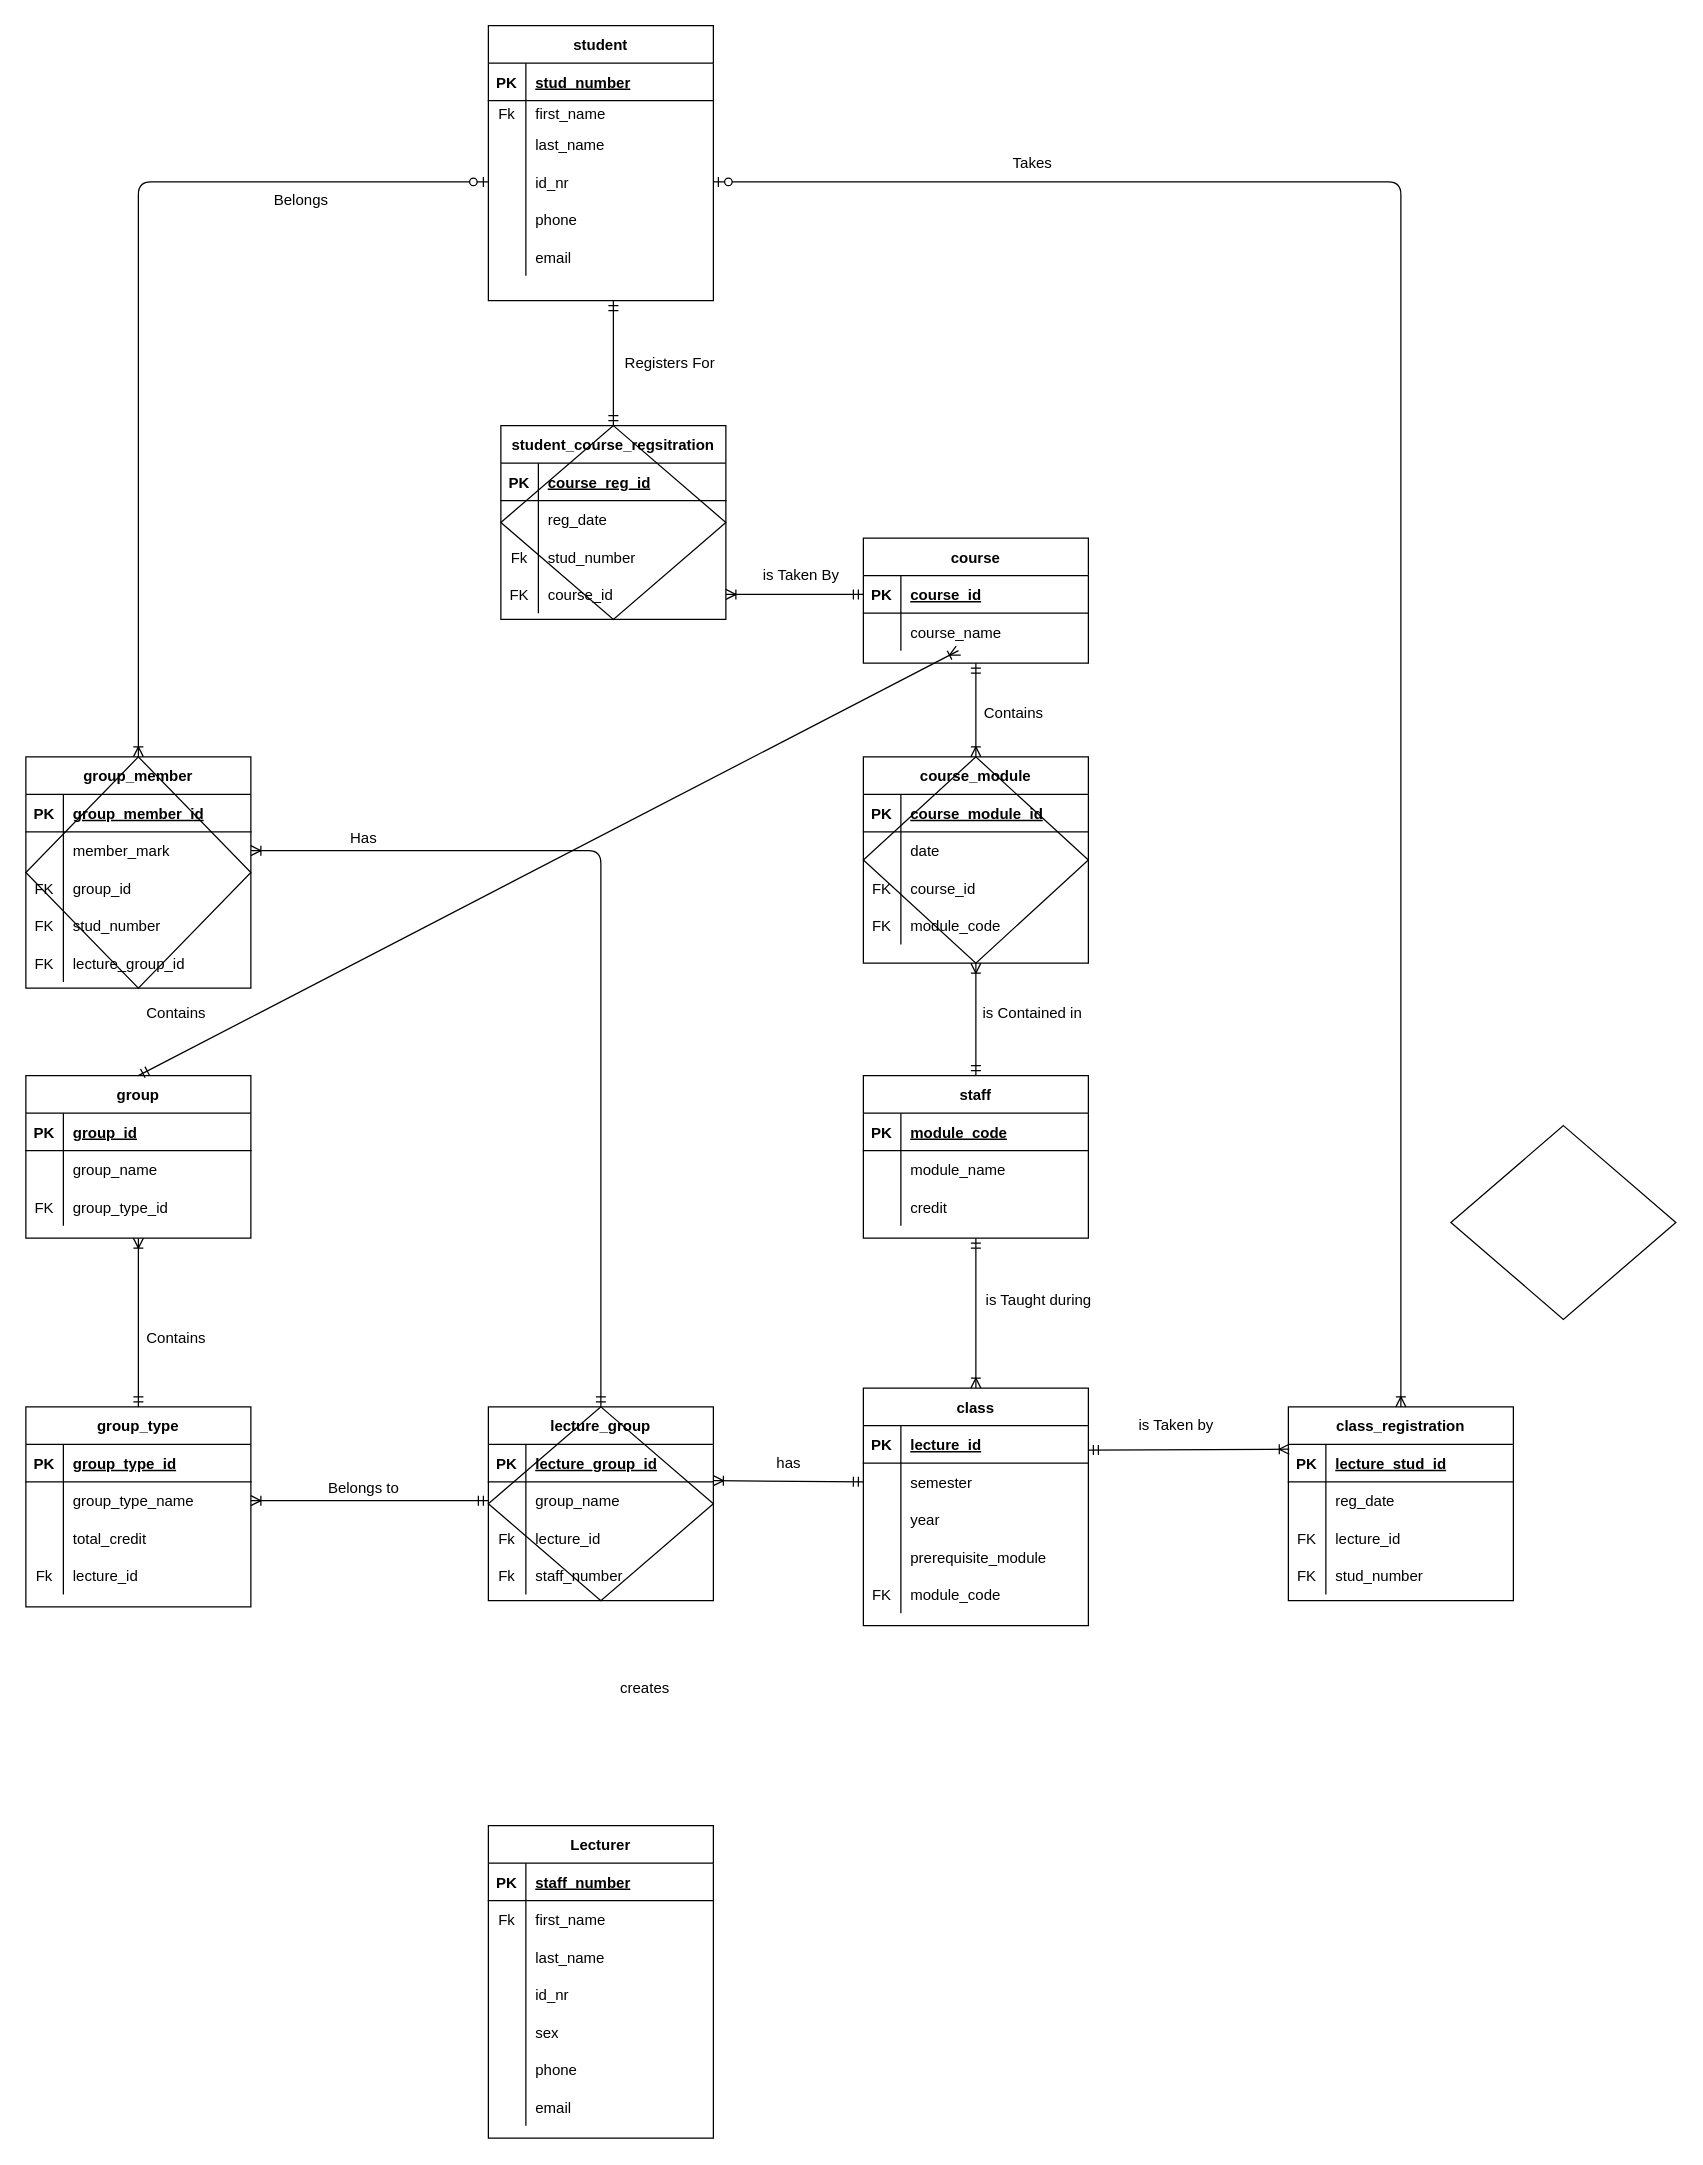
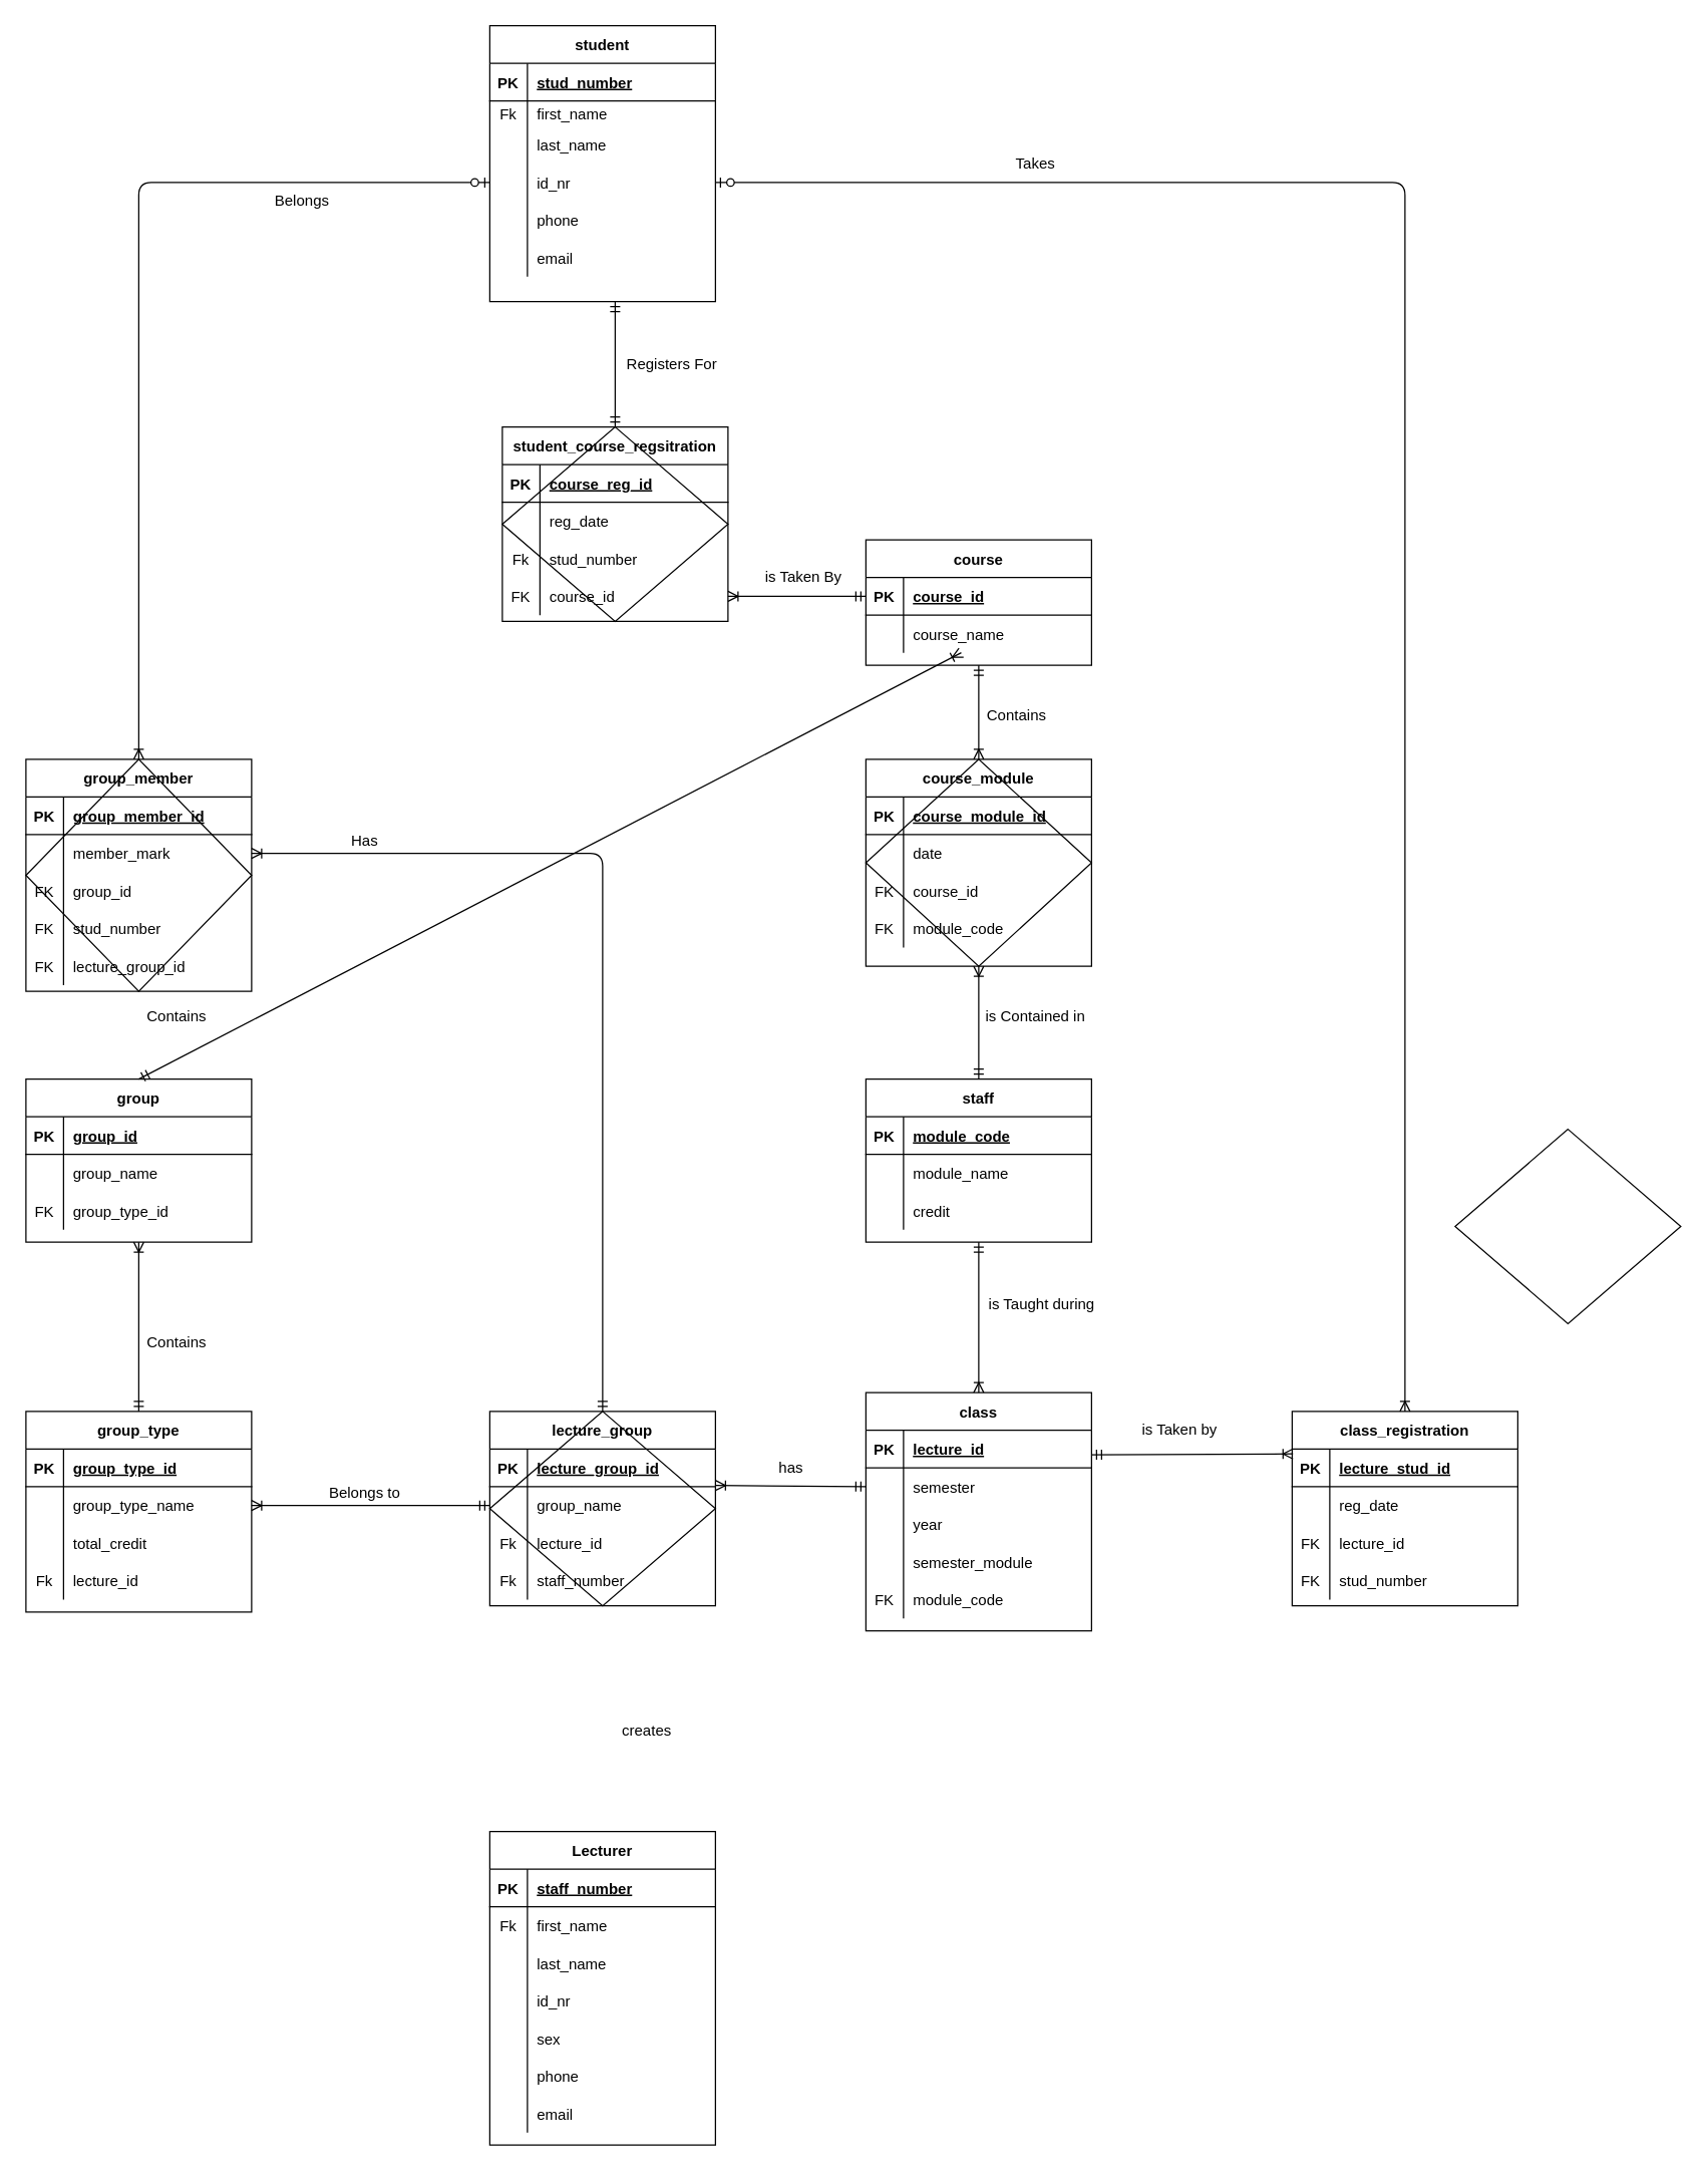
- <mxCell id="170" value="prerequisite_module" style="shape=partialRectangle;connectable=0;fillColor=none;top=0;left=0;bottom=0;right=0;align=left;spacingLeft=6;overflow=hidden;" parent="168" vertex="1"><mxGeometry x="30" width="150" height="30" as="geometry" /></mxCell>
+ <mxCell id="170" value="semester_module" style="shape=partialRectangle;connectable=0;fillColor=none;top=0;left=0;bottom=0;right=0;align=left;spacingLeft=6;overflow=hidden;" parent="168" vertex="1"><mxGeometry x="30" width="150" height="30" as="geometry" /></mxCell>
- <mxCell id="121" value="creates" style="text;html=1;align=center;verticalAlign=middle;resizable=0;points=[];autosize=1;" parent="1" vertex="1"><mxGeometry x="490" y="1340" width="50" height="20" as="geometry" /></mxCell>
+ <mxCell id="121" value="creates" style="text;html=1;align=center;verticalAlign=middle;resizable=0;points=[];autosize=1;" parent="1" vertex="1"><mxGeometry x="490" y="1370" width="50" height="20" as="geometry" /></mxCell>
